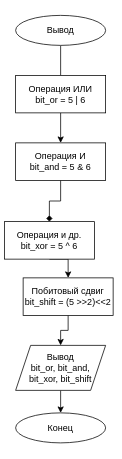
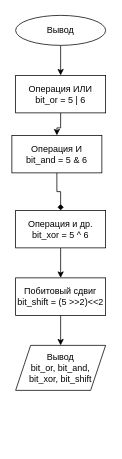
- <mxCell id="3" style="edgeStyle=orthogonalEdgeStyle;rounded=0;orthogonalLoop=1;jettySize=auto;html=1;exitX=0.5;exitY=1;exitDx=0;exitDy=0;endArrow=none;" parent="1" source="4" target="6" edge="1"><mxGeometry relative="1" as="geometry" /></mxCell>
+ <mxCell id="3" style="edgeStyle=orthogonalEdgeStyle;rounded=0;orthogonalLoop=1;jettySize=auto;html=1;exitX=0.5;exitY=1;exitDx=0;exitDy=0;" parent="1" source="4" target="6" edge="1"><mxGeometry relative="1" as="geometry" /></mxCell>
- <mxCell id="8" value="Операция И&lt;br&gt;bit_and = 5 &amp;amp; 6" style="rounded=0;whiteSpace=wrap;html=1;" parent="1" vertex="1"><mxGeometry x="20" y="190" width="120" height="50" as="geometry" /></mxCell>
+ <mxCell id="8" value="Операция И&lt;br&gt;bit_and = 5 &amp;amp; 6" style="rounded=0;whiteSpace=wrap;html=1;" parent="1" vertex="1"><mxGeometry x="15" y="180" width="120" height="50" as="geometry" /></mxCell>
- <mxCell id="10" value="Операция и др.&lt;br&gt;bit_xor = 5 ^ 6" style="rounded=0;whiteSpace=wrap;html=1;" parent="1" vertex="1"><mxGeometry x="5" y="295" width="120" height="50" as="geometry" /></mxCell>
+ <mxCell id="10" value="Операция и др.&lt;br&gt;bit_xor = 5 ^ 6" style="rounded=0;whiteSpace=wrap;html=1;" parent="1" vertex="1"><mxGeometry x="20" y="280" width="120" height="50" as="geometry" /></mxCell>
- <mxCell id="12" value="Побитовый сдвиг&lt;br&gt;bit_shift = (5 &amp;gt;&amp;gt;2)&amp;lt;&amp;lt;2" style="rounded=0;whiteSpace=wrap;html=1;" parent="1" vertex="1"><mxGeometry x="30" y="370" width="120" height="50" as="geometry" /></mxCell>
+ <mxCell id="12" value="Побитовый сдвиг&lt;br&gt;bit_shift = (5 &amp;gt;&amp;gt;2)&amp;lt;&amp;lt;2" style="rounded=0;whiteSpace=wrap;html=1;" parent="1" vertex="1"><mxGeometry x="20" y="370" width="120" height="50" as="geometry" /></mxCell>
- <mxCell id="13" style="edgeStyle=orthogonalEdgeStyle;rounded=0;orthogonalLoop=1;jettySize=auto;html=1;exitX=0.5;exitY=1;exitDx=0;exitDy=0;entryX=0.5;entryY=0;entryDx=0;entryDy=0;" parent="1" source="14" target="2" edge="1"><mxGeometry relative="1" as="geometry" /></mxCell>
- <mxCell id="2" value="Конец" style="ellipse;whiteSpace=wrap;html=1;" parent="1" vertex="1"><mxGeometry x="20" y="550" width="120" height="40" as="geometry" /></mxCell>
